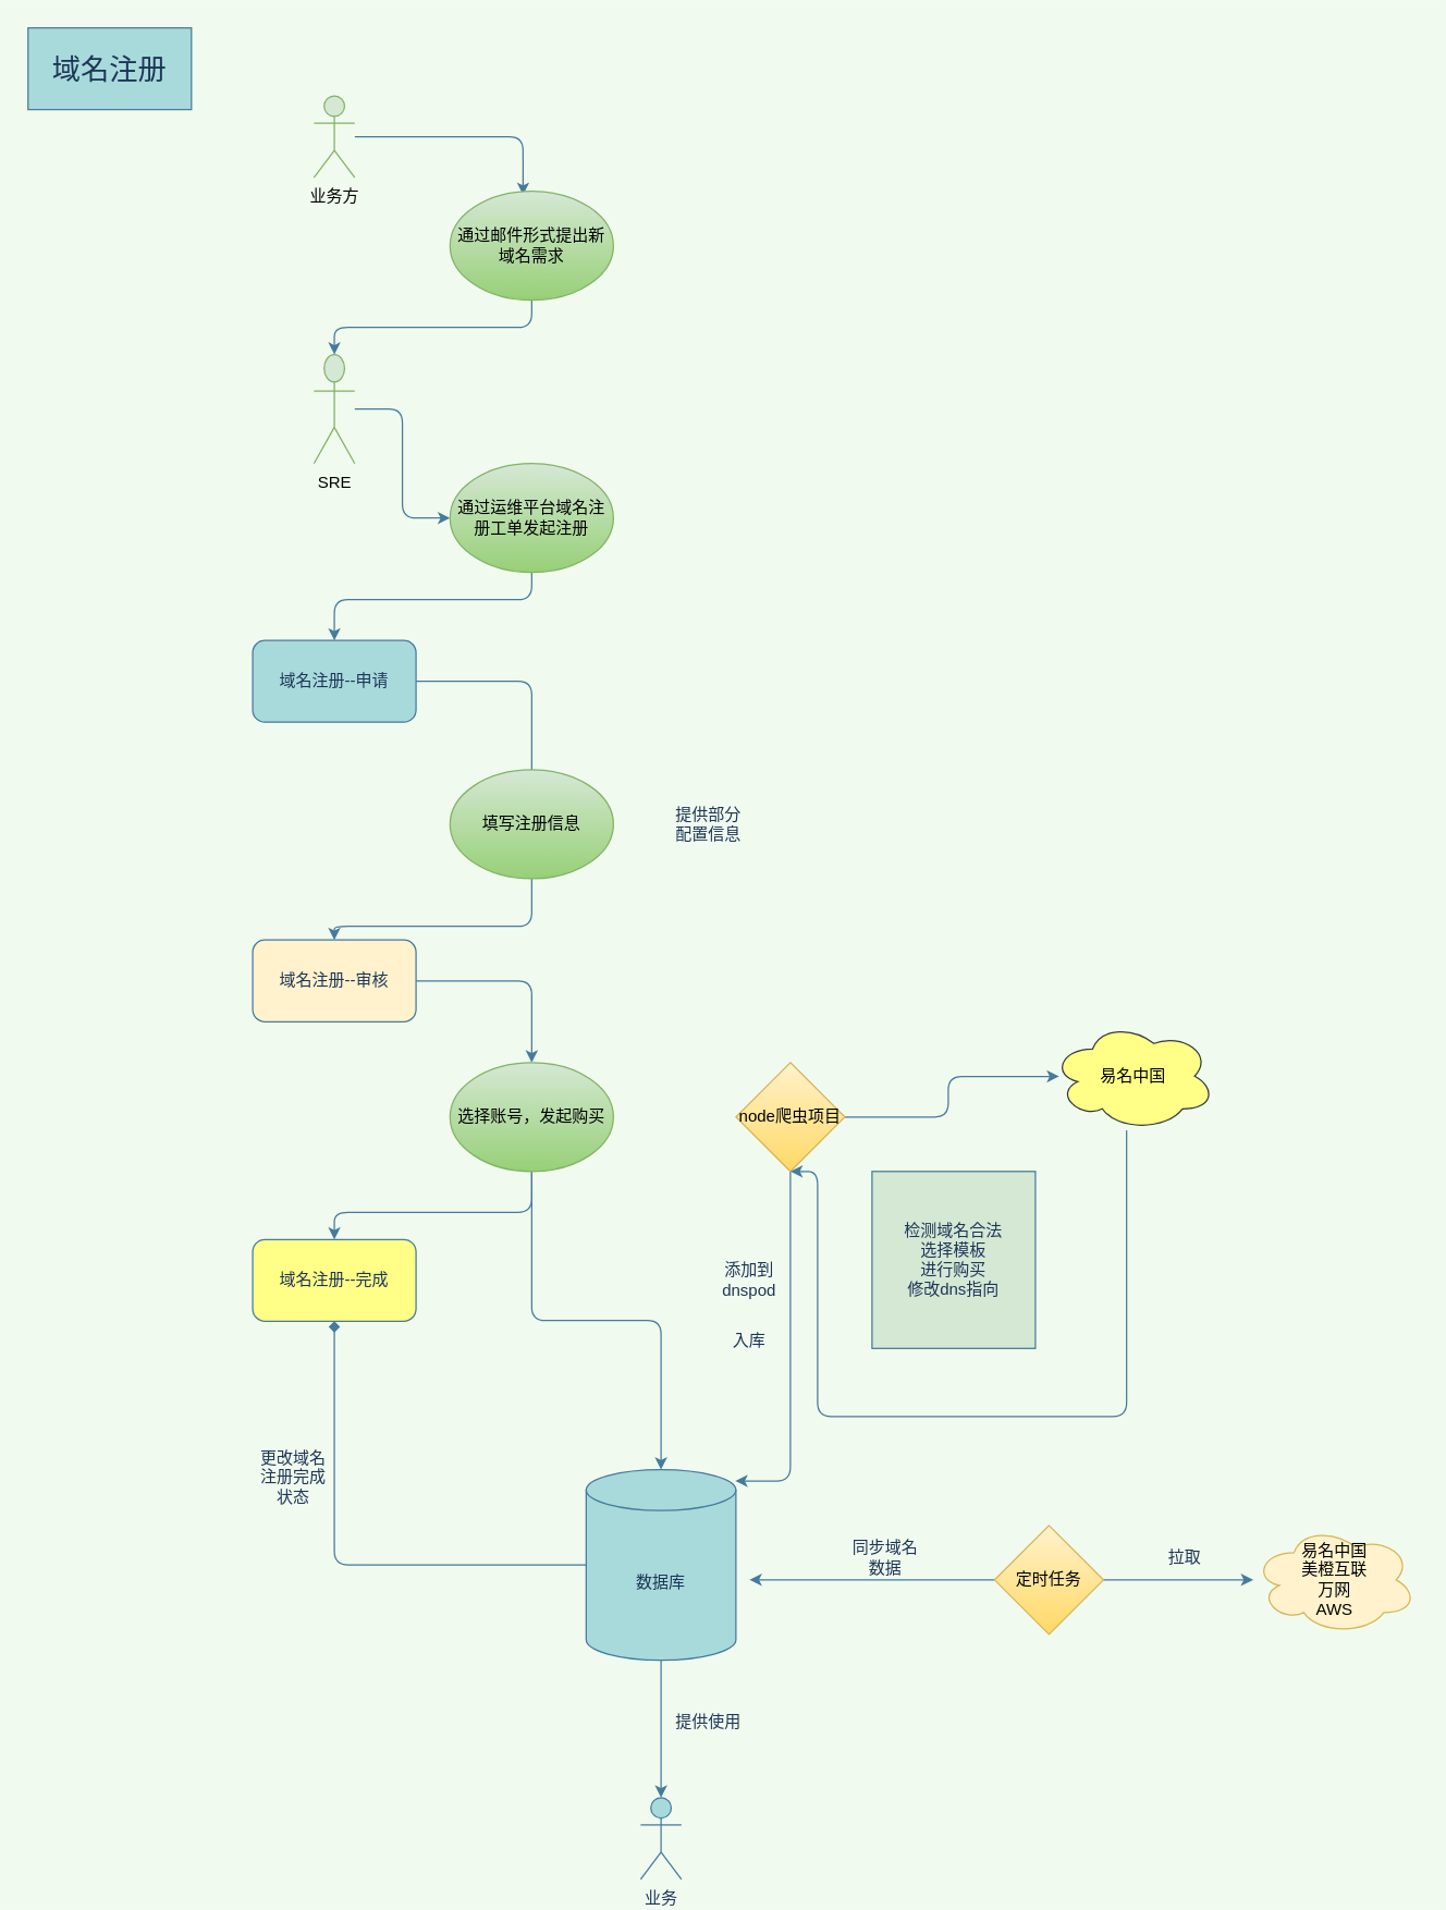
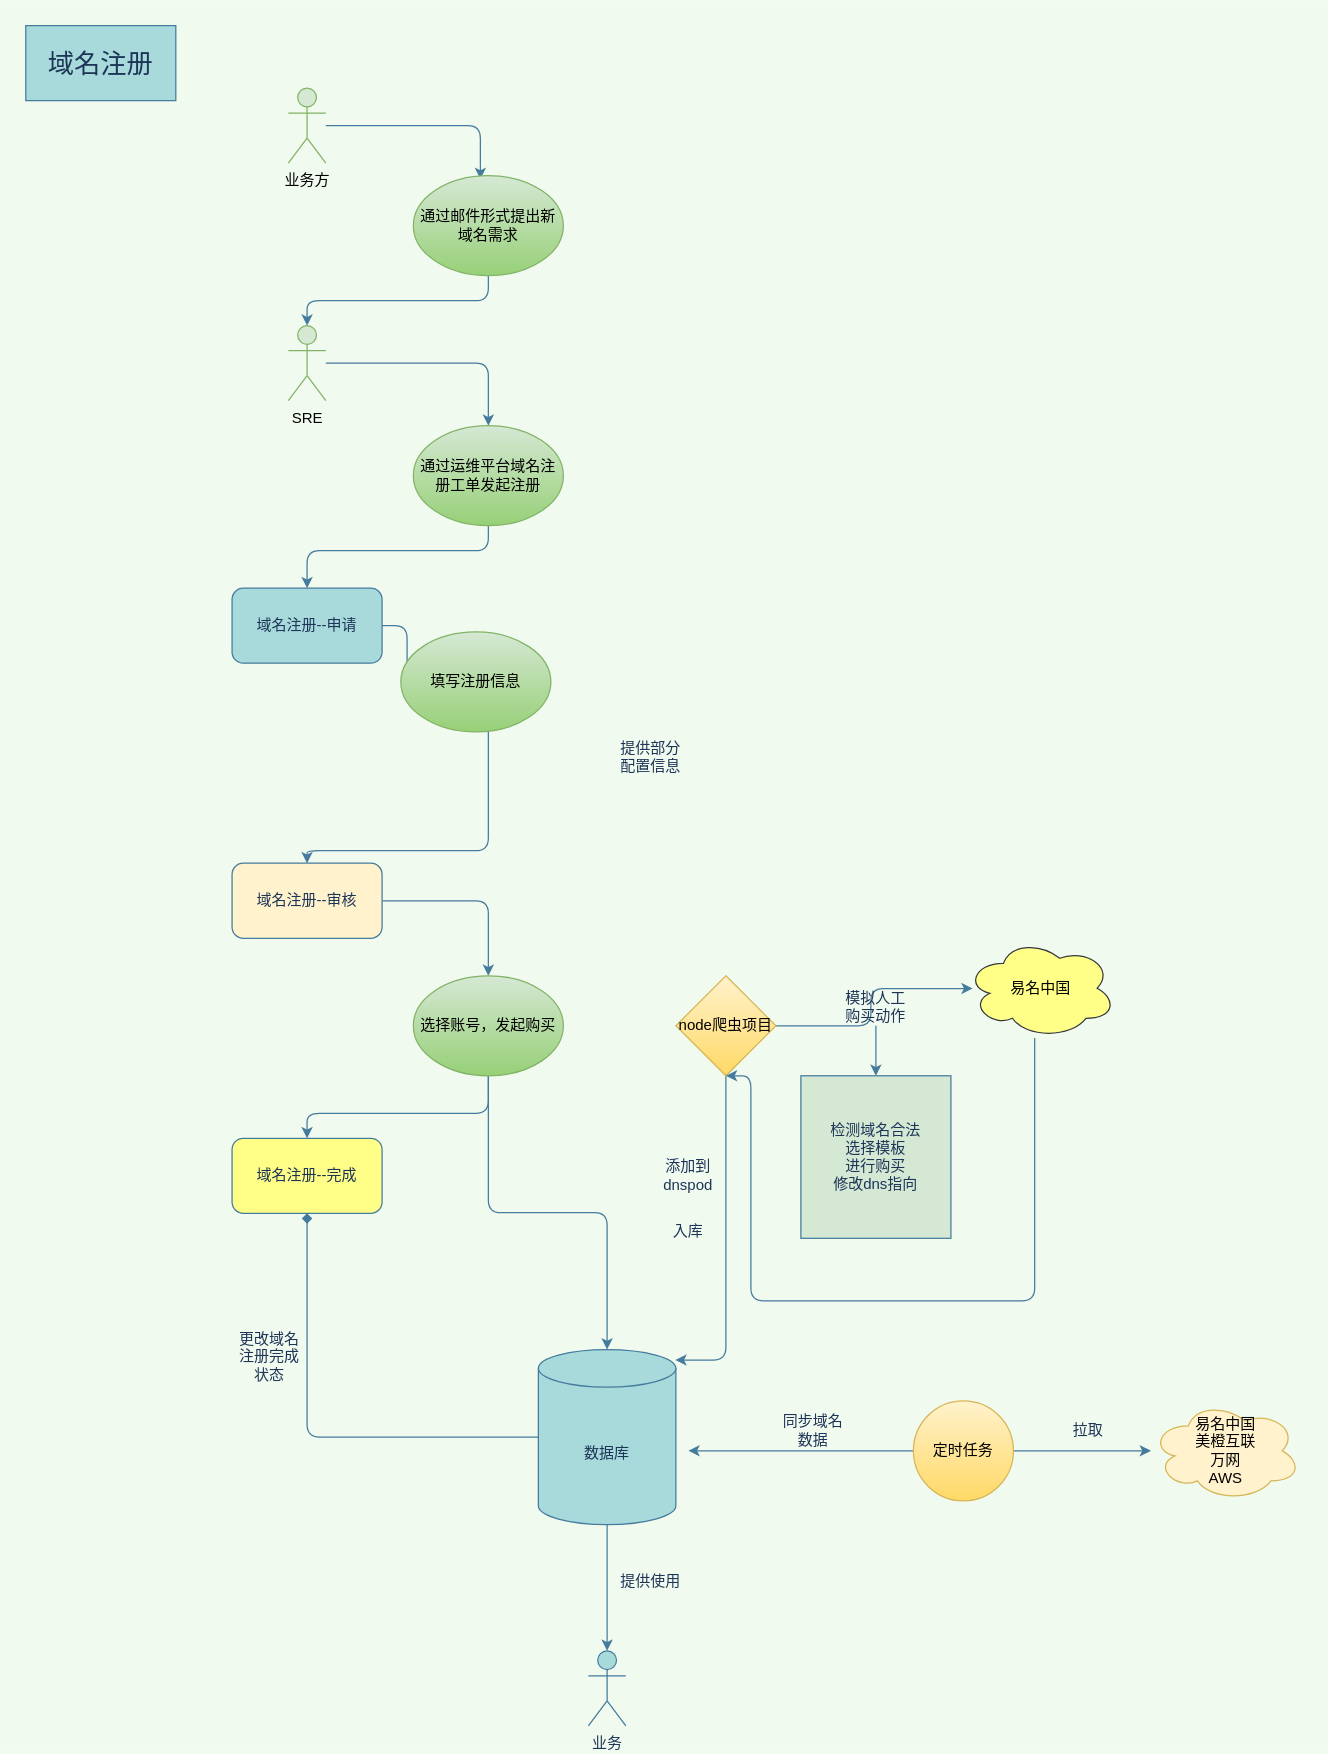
- <mxCell id="6" value="SRE" style="shape=umlActor;verticalLabelPosition=bottom;verticalAlign=top;html=1;outlineConnect=0;rounded=0;sketch=0;strokeColor=#82b366;fillColor=#d5e8d4;" vertex="1" parent="1"><mxGeometry x="230" y="260" width="30" height="80" as="geometry" /></mxCell>
+ <mxCell id="6" value="SRE" style="shape=umlActor;verticalLabelPosition=bottom;verticalAlign=top;html=1;outlineConnect=0;rounded=0;sketch=0;strokeColor=#82b366;fillColor=#d5e8d4;" vertex="1" parent="1"><mxGeometry x="230" y="260" width="30" height="60" as="geometry" /></mxCell>
- <mxCell id="17" value="填写注册信息" style="ellipse;whiteSpace=wrap;html=1;rounded=0;sketch=0;strokeColor=#82b366;fillColor=#d5e8d4;gradientColor=#97d077;" vertex="1" parent="1"><mxGeometry x="330" y="565" width="120" height="80" as="geometry" /></mxCell>
+ <mxCell id="17" value="填写注册信息" style="ellipse;whiteSpace=wrap;html=1;rounded=0;sketch=0;strokeColor=#82b366;fillColor=#d5e8d4;gradientColor=#97d077;" vertex="1" parent="1"><mxGeometry x="320" y="505" width="120" height="80" as="geometry" /></mxCell>
+ <mxCell id="28" value="模拟人工购买动作" style="text;html=1;strokeColor=none;fillColor=none;align=center;verticalAlign=middle;whiteSpace=wrap;rounded=0;sketch=0;fontColor=#1D3557;" vertex="1" parent="1"><mxGeometry x="670" y="790" width="60" height="30" as="geometry" /></mxCell>
+ <mxCell id="27" value="" style="edgeStyle=orthogonalEdgeStyle;curved=0;rounded=1;sketch=0;orthogonalLoop=1;jettySize=auto;html=1;fontColor=#1D3557;strokeColor=#457B9D;fillColor=#A8DADC;" edge="1" parent="1" source="28" target="29"><mxGeometry relative="1" as="geometry" /></mxCell>
- <mxCell id="40" value="定时任务" style="rhombus;whiteSpace=wrap;html=1;rounded=0;sketch=0;strokeColor=#d6b656;fillColor=#fff2cc;gradientColor=#ffd966;" vertex="1" parent="1"><mxGeometry x="730" y="1120" width="80" height="80" as="geometry" /></mxCell>
+ <mxCell id="40" value="定时任务" style="ellipse;whiteSpace=wrap;html=1;sketch=0;strokeColor=#d6b656;fillColor=#fff2cc;gradientColor=#ffd966;" vertex="1" parent="1"><mxGeometry x="730" y="1120" width="80" height="80" as="geometry" /></mxCell>
